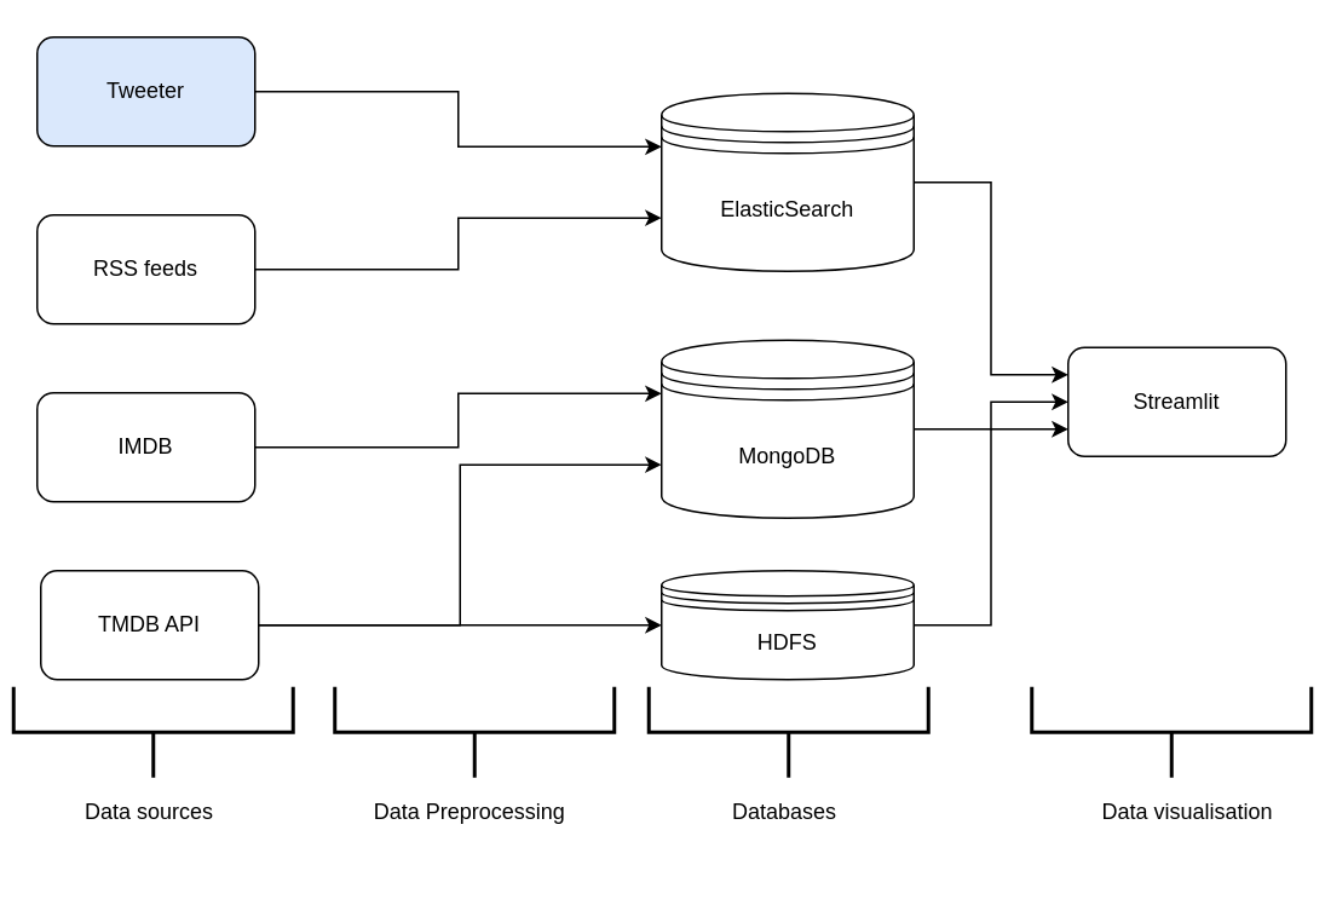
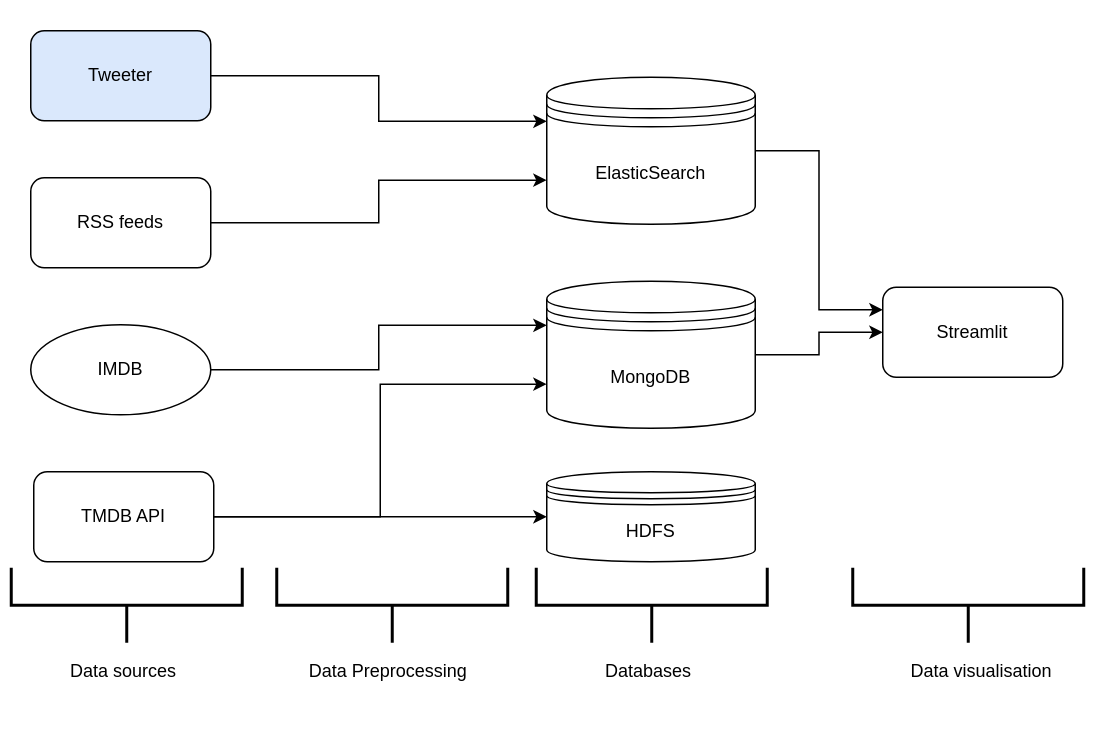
- <mxCell id="9" value="IMDB" style="rounded=1;whiteSpace=wrap;html=1;" vertex="1" parent="1"><mxGeometry x="20" y="216" width="120" height="60" as="geometry" /></mxCell>
+ <mxCell id="9" value="IMDB" style="ellipse;whiteSpace=wrap;html=1;" vertex="1" parent="1"><mxGeometry x="20" y="216" width="120" height="60" as="geometry" /></mxCell>
- <mxCell id="19" style="edgeStyle=orthogonalEdgeStyle;rounded=0;orthogonalLoop=1;jettySize=auto;html=1;exitX=1;exitY=0.5;exitDx=0;exitDy=0;entryX=0;entryY=0.75;entryDx=0;entryDy=0;" edge="1" parent="1" source="20" target="23"><mxGeometry relative="1" as="geometry" /></mxCell>
